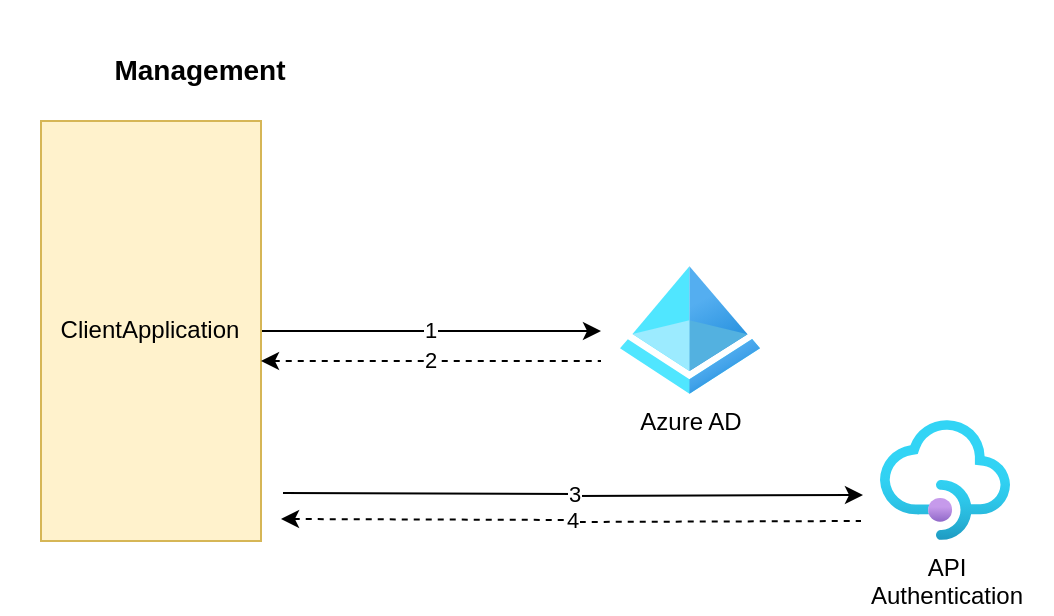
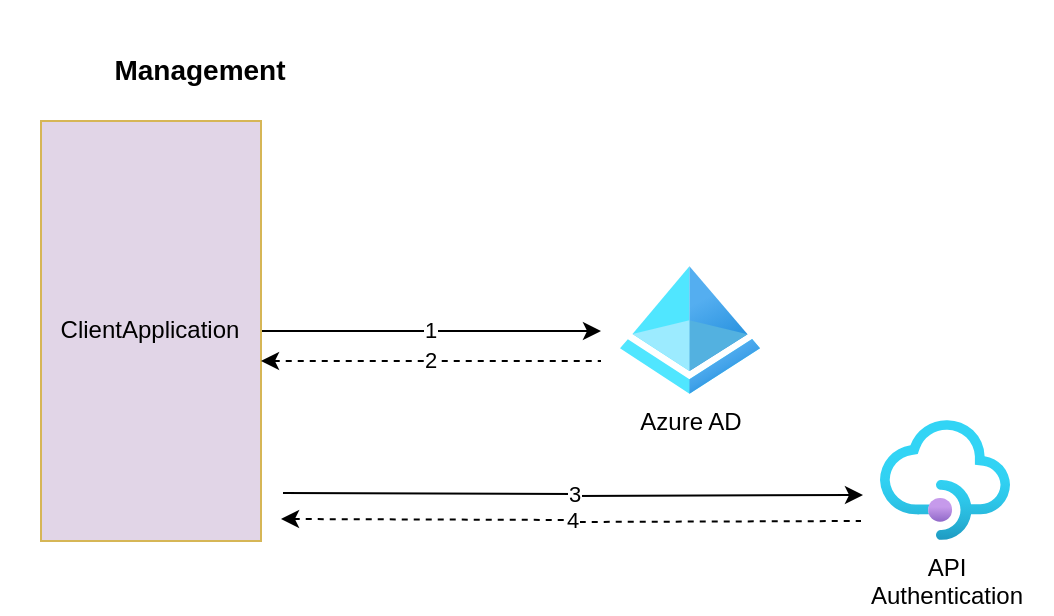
- <mxCell id="3" value="ClientApplication" style="rounded=0;whiteSpace=wrap;html=1;fillColor=#fff2cc;strokeColor=#d6b656;" vertex="1" parent="1"><mxGeometry x="20" y="60" width="110" height="210" as="geometry" /></mxCell>
+ <mxCell id="3" value="ClientApplication" style="rounded=0;whiteSpace=wrap;html=1;fillColor=#e1d5e7;strokeColor=#d6b656;" vertex="1" parent="1"><mxGeometry x="20" y="60" width="110" height="210" as="geometry" /></mxCell>
